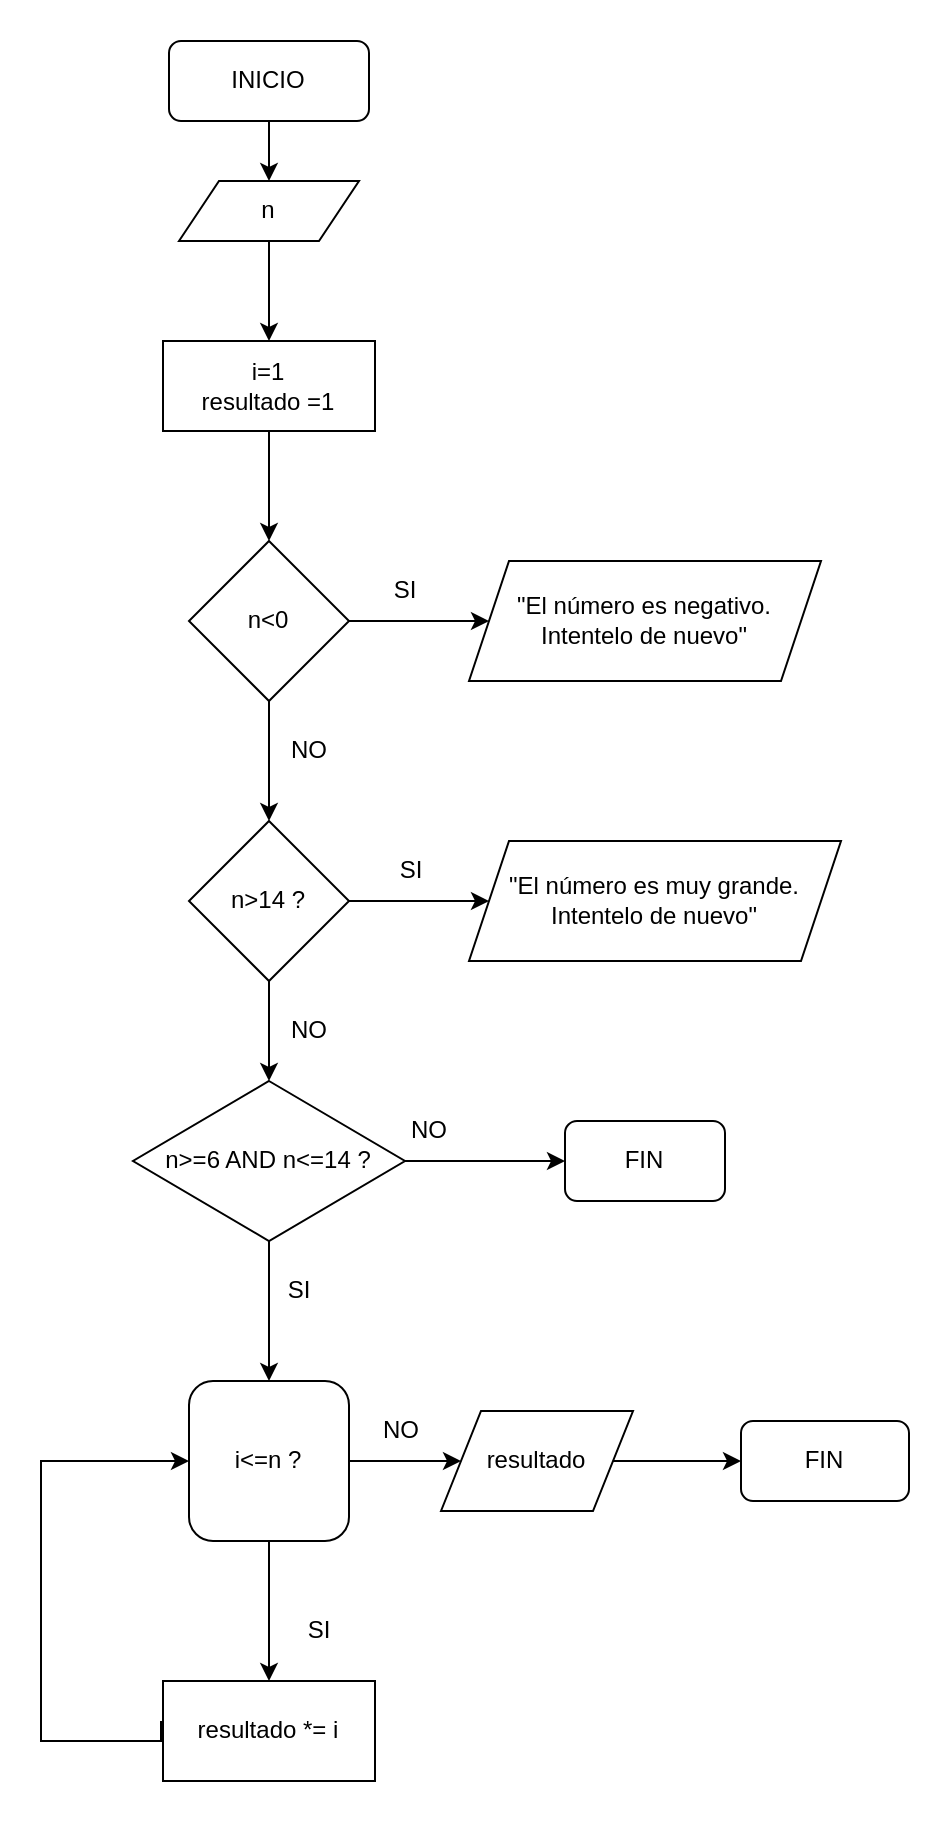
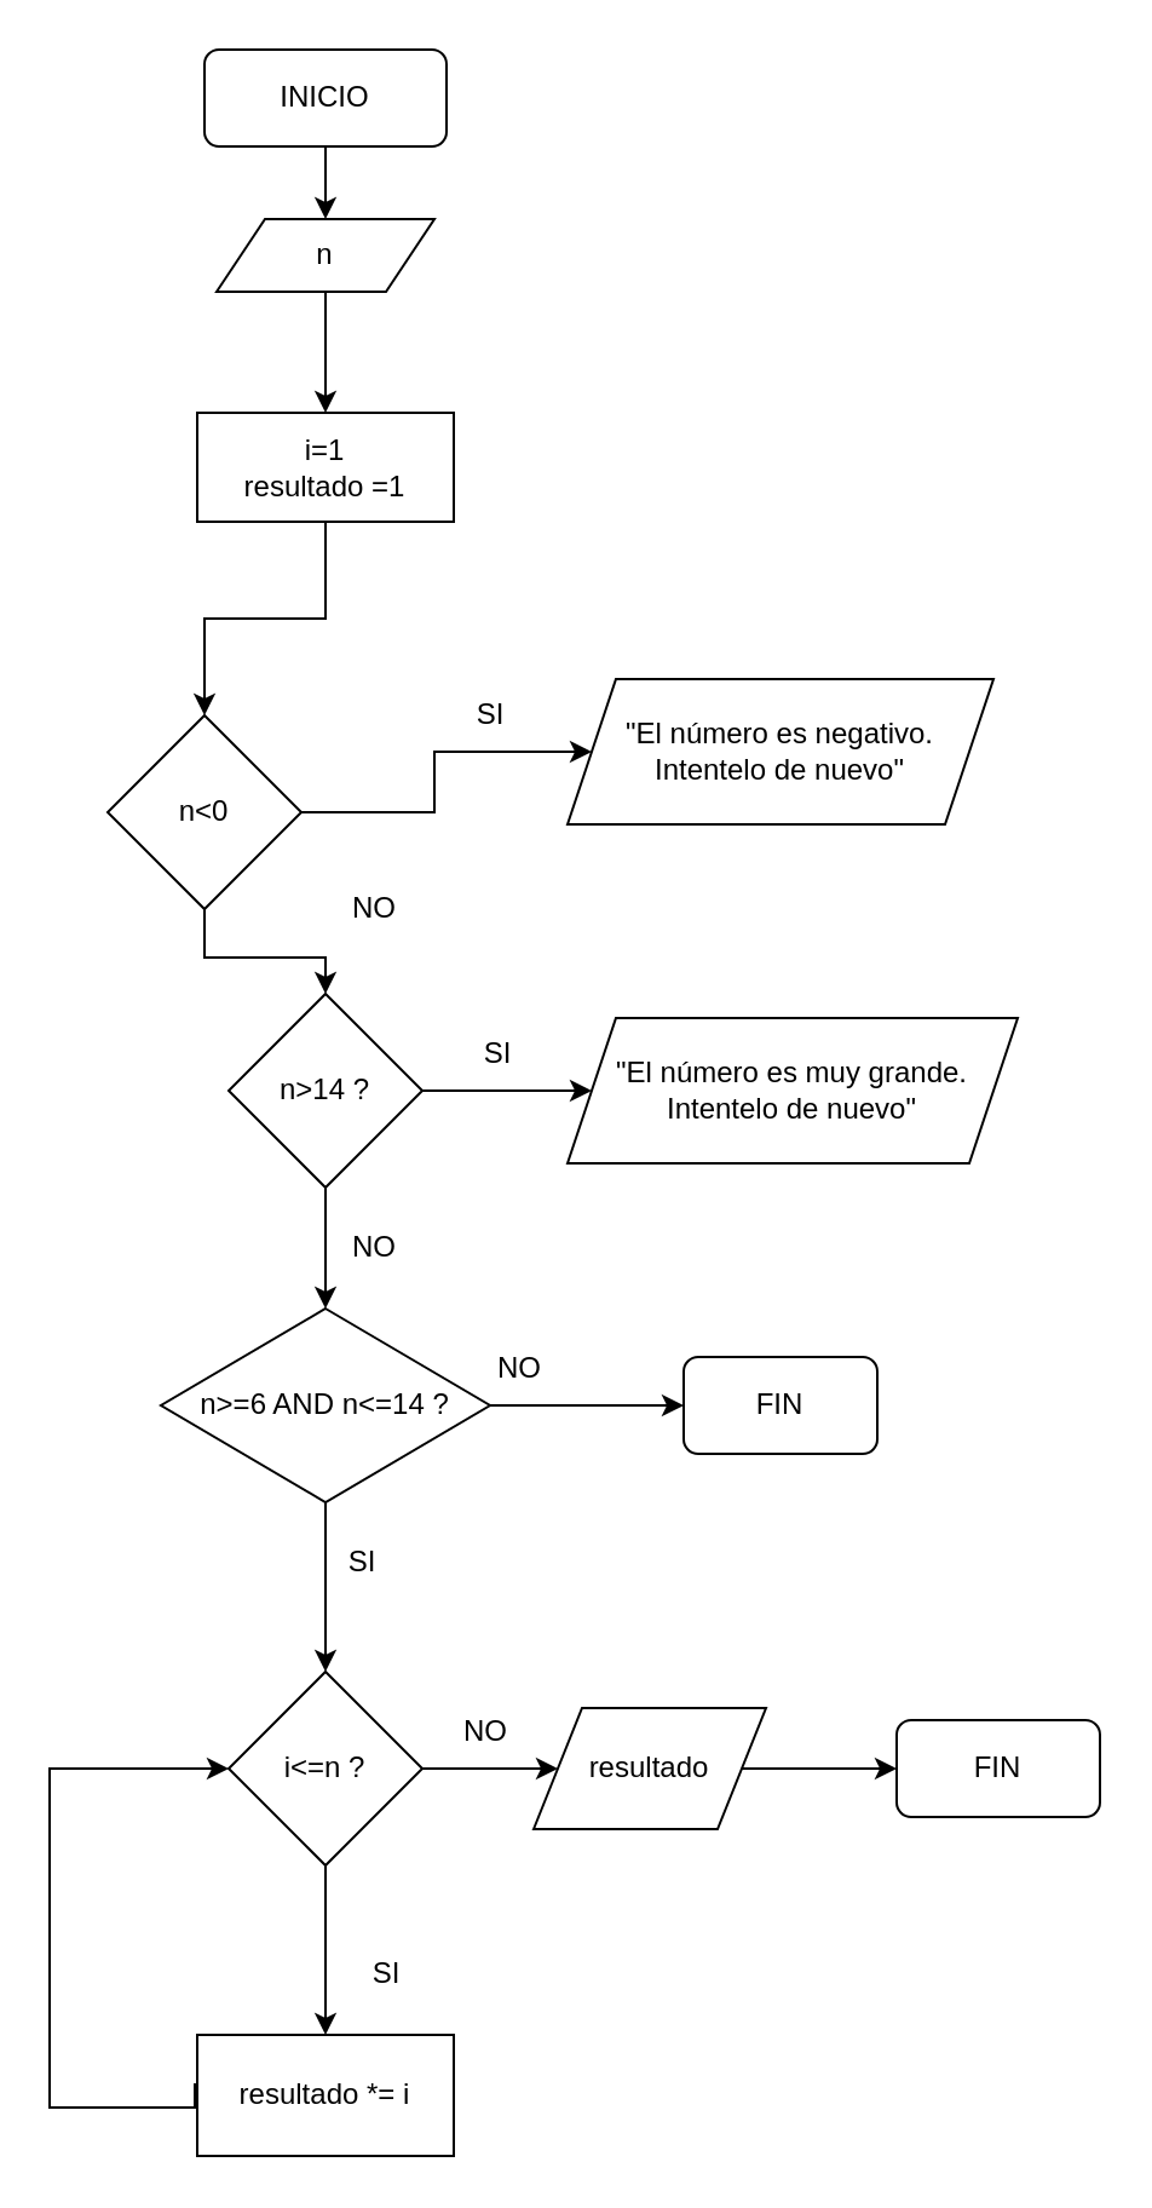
- <mxCell id="10" value="n&amp;lt;0" style="rhombus;whiteSpace=wrap;html=1;" vertex="1" parent="1"><mxGeometry x="94" y="270" width="80" height="80" as="geometry" /></mxCell>
+ <mxCell id="10" value="n&amp;lt;0" style="rhombus;whiteSpace=wrap;html=1;" vertex="1" parent="1"><mxGeometry x="44" y="295" width="80" height="80" as="geometry" /></mxCell>
- <mxCell id="22" value="i&amp;lt;=n ?" style="whiteSpace=wrap;html=1;rounded=1;" vertex="1" parent="1"><mxGeometry x="94" y="690" width="80" height="80" as="geometry" /></mxCell>
+ <mxCell id="22" value="i&amp;lt;=n ?" style="rhombus;whiteSpace=wrap;html=1;" vertex="1" parent="1"><mxGeometry x="94" y="690" width="80" height="80" as="geometry" /></mxCell>
